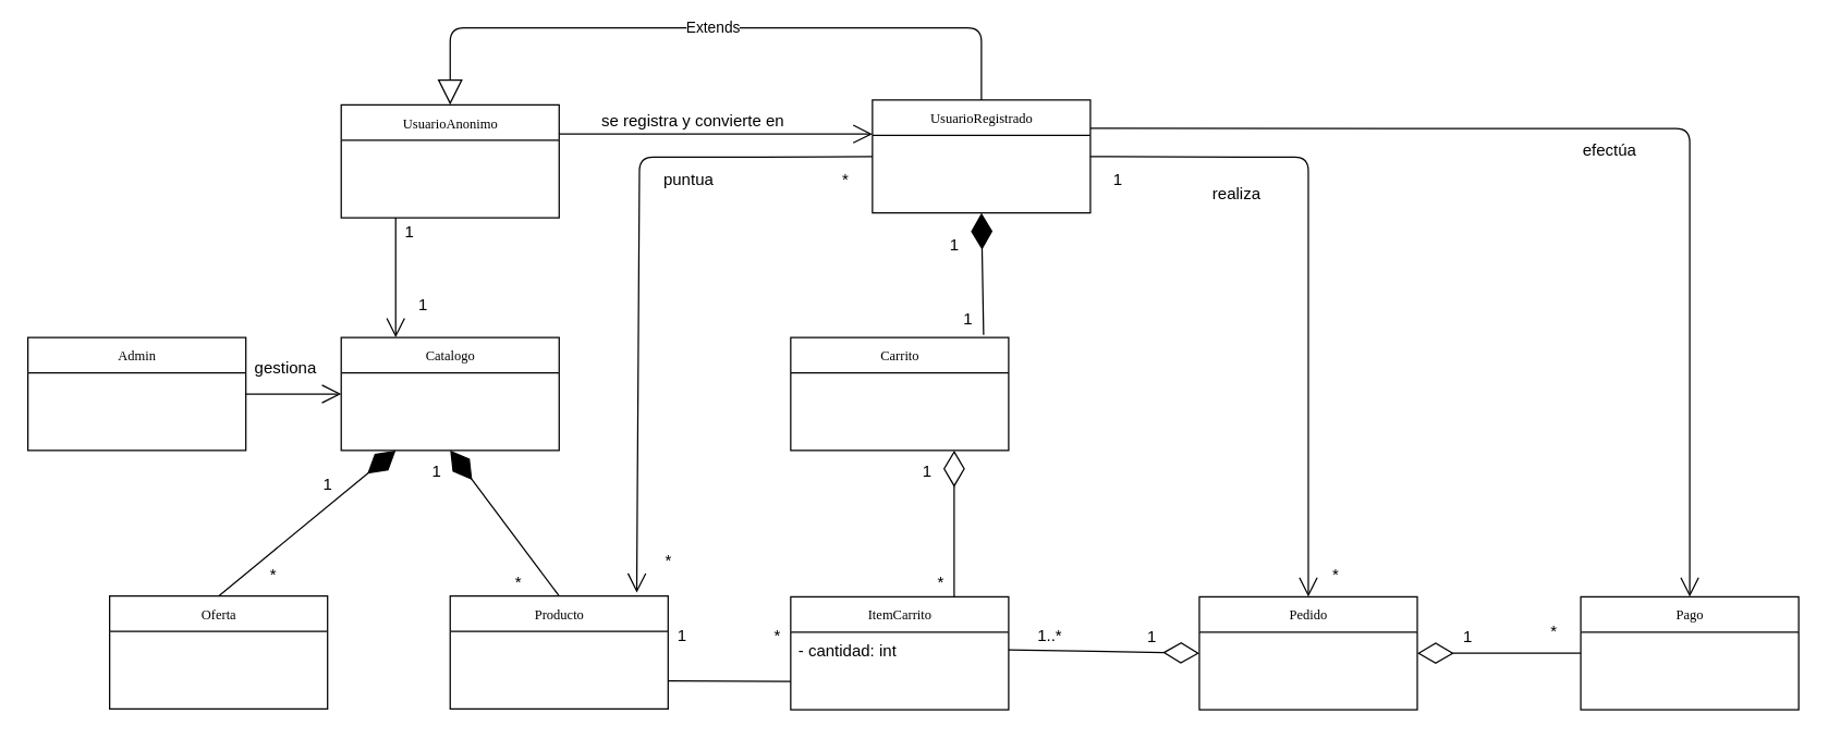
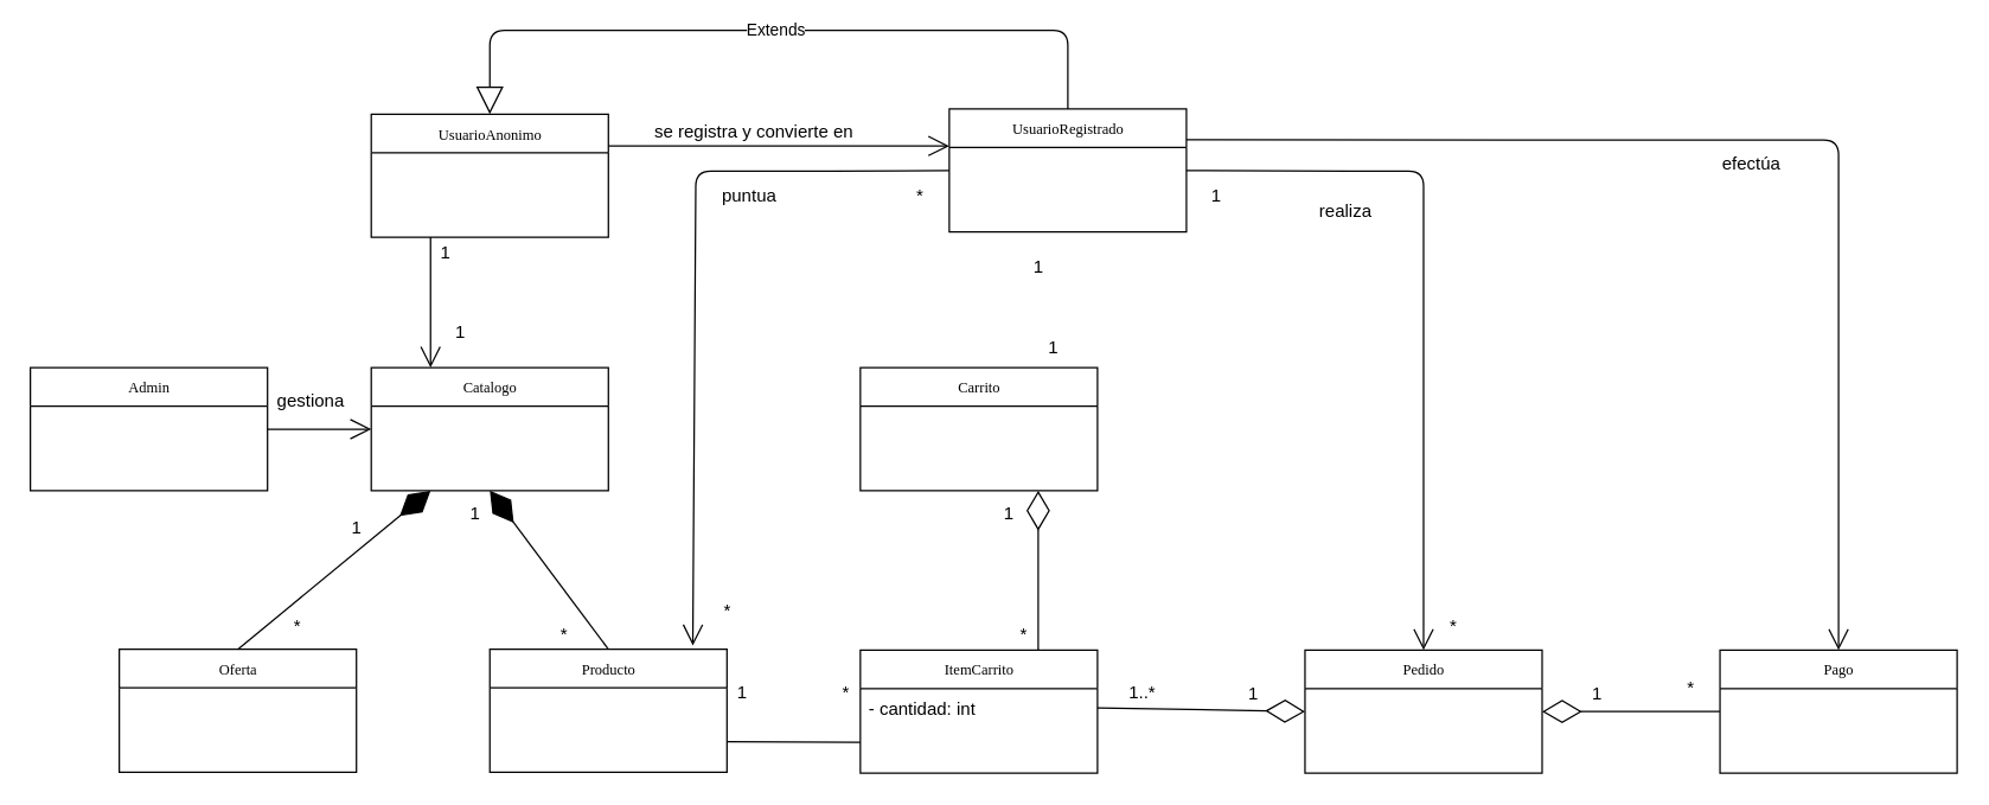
- <mxCell id="13" value="" style="endArrow=diamondThin;endFill=1;endSize=24;html=1;exitX=0.885;exitY=-0.022;exitDx=0;exitDy=0;exitPerimeter=0;entryX=0.5;entryY=1;entryDx=0;entryDy=0;" edge="1" parent="1" source="8" target="2"><mxGeometry width="160" relative="1" as="geometry"><mxPoint x="510" y="180" as="sourcePoint" /><mxPoint x="770" y="190" as="targetPoint" /></mxGeometry></mxCell>
